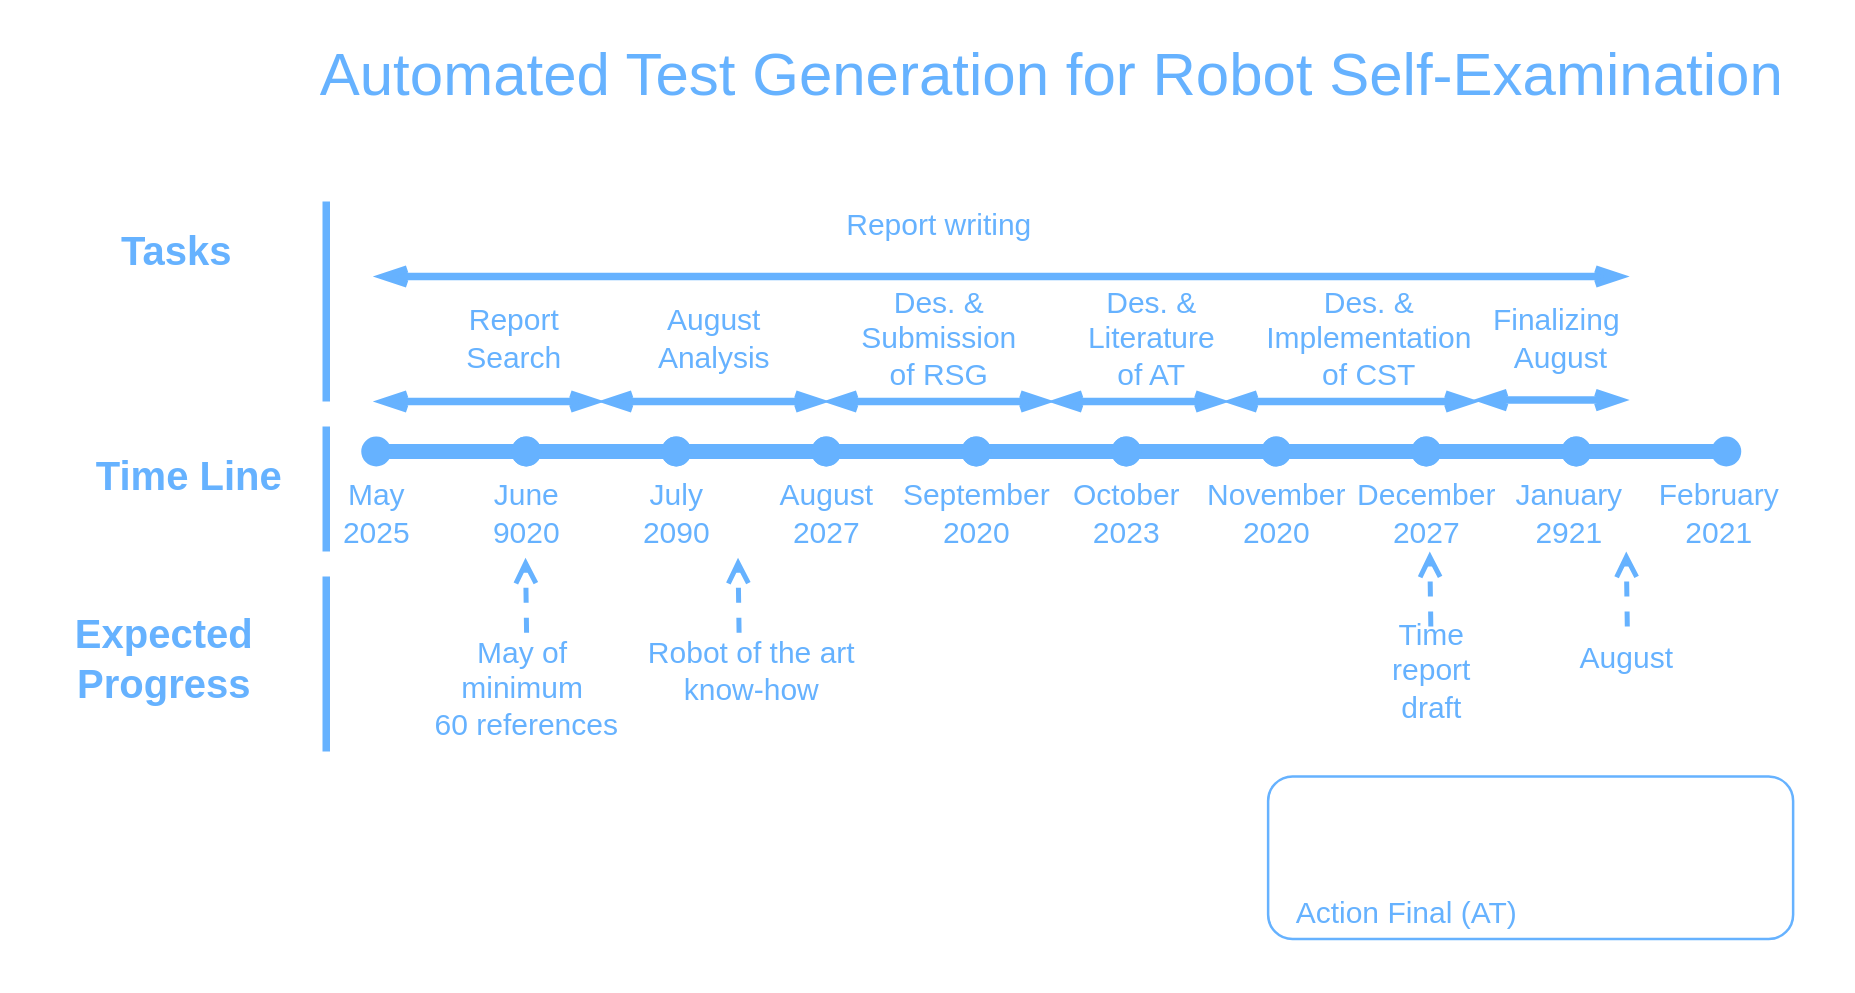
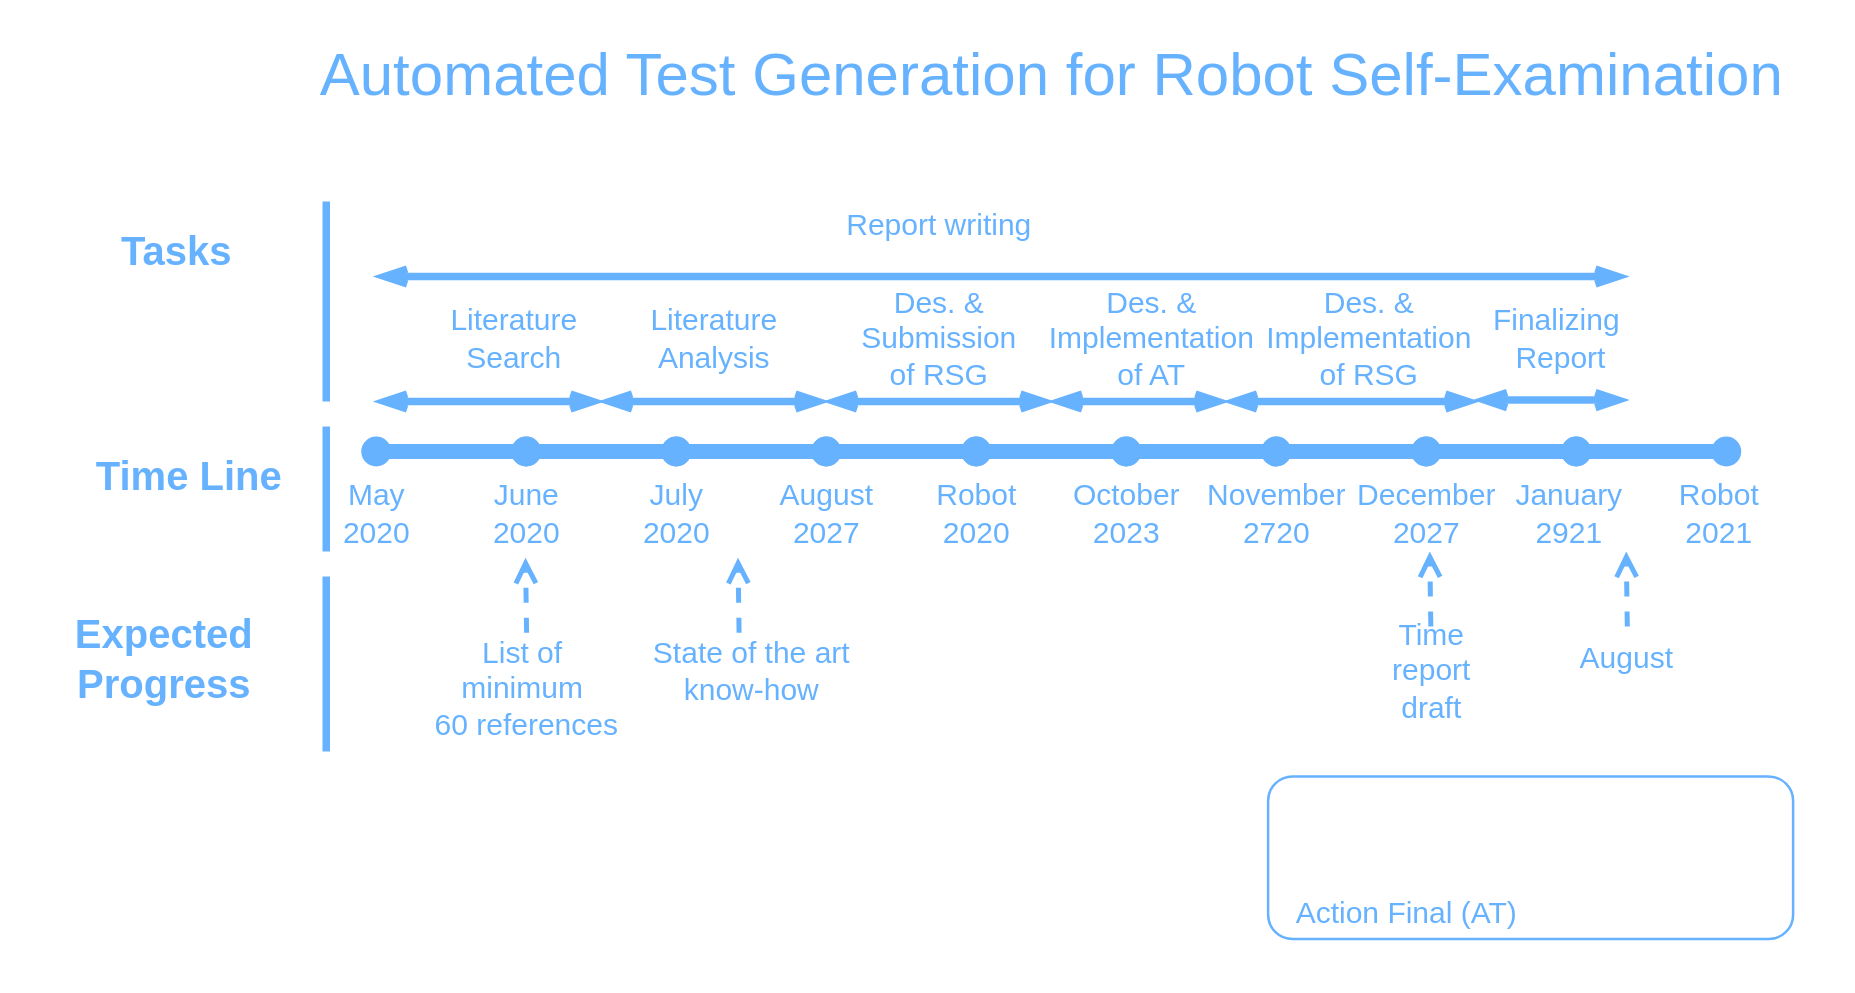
- <mxCell id="24" value="&lt;font color=&quot;#66b2ff&quot;&gt;Report &lt;br&gt;Search&lt;br&gt;&lt;/font&gt;" style="text;html=1;align=center;verticalAlign=middle;resizable=0;points=[];autosize=1;" parent="1" vertex="1"><mxGeometry x="170" y="120" width="70" height="30" as="geometry" /></mxCell>
+ <mxCell id="24" value="&lt;font color=&quot;#66b2ff&quot;&gt;Literature &lt;br&gt;Search&lt;br&gt;&lt;/font&gt;" style="text;html=1;align=center;verticalAlign=middle;resizable=0;points=[];autosize=1;" parent="1" vertex="1"><mxGeometry x="170" y="120" width="70" height="30" as="geometry" /></mxCell>
- <mxCell id="26" value="&lt;font color=&quot;#66b2ff&quot;&gt;August &lt;br&gt;Analysis&lt;br&gt;&lt;/font&gt;" style="text;html=1;align=center;verticalAlign=middle;resizable=0;points=[];autosize=1;" parent="1" vertex="1"><mxGeometry x="250" y="120" width="70" height="30" as="geometry" /></mxCell>
+ <mxCell id="26" value="&lt;font color=&quot;#66b2ff&quot;&gt;Literature &lt;br&gt;Analysis&lt;br&gt;&lt;/font&gt;" style="text;html=1;align=center;verticalAlign=middle;resizable=0;points=[];autosize=1;" parent="1" vertex="1"><mxGeometry x="250" y="120" width="70" height="30" as="geometry" /></mxCell>
- <mxCell id="33" value="&lt;font color=&quot;#66b2ff&quot;&gt;Des. &amp;amp; &lt;br&gt;Literature&lt;br&gt;of AT&lt;br&gt;&lt;/font&gt;" style="text;html=1;align=center;verticalAlign=middle;resizable=0;points=[];autosize=1;" parent="1" vertex="1"><mxGeometry x="410" y="110" width="100" height="50" as="geometry" /></mxCell>
+ <mxCell id="33" value="&lt;font color=&quot;#66b2ff&quot;&gt;Des. &amp;amp; &lt;br&gt;Implementation&lt;br&gt;of AT&lt;br&gt;&lt;/font&gt;" style="text;html=1;align=center;verticalAlign=middle;resizable=0;points=[];autosize=1;" parent="1" vertex="1"><mxGeometry x="410" y="110" width="100" height="50" as="geometry" /></mxCell>
- <mxCell id="34" value="&lt;font color=&quot;#66b2ff&quot;&gt;Des. &amp;amp; &lt;br&gt;Implementation&lt;br&gt;of CST&lt;br&gt;&lt;/font&gt;" style="text;html=1;align=center;verticalAlign=middle;resizable=0;points=[];autosize=1;" parent="1" vertex="1"><mxGeometry x="496.75" y="110" width="100" height="50" as="geometry" /></mxCell>
+ <mxCell id="34" value="&lt;font color=&quot;#66b2ff&quot;&gt;Des. &amp;amp; &lt;br&gt;Implementation&lt;br&gt;of RSG&lt;br&gt;&lt;/font&gt;" style="text;html=1;align=center;verticalAlign=middle;resizable=0;points=[];autosize=1;" parent="1" vertex="1"><mxGeometry x="496.75" y="110" width="100" height="50" as="geometry" /></mxCell>
- <mxCell id="32" value="&lt;font color=&quot;#66b2ff&quot;&gt;Finalizing&lt;br&gt;&amp;nbsp;August&lt;br&gt;&lt;/font&gt;" style="text;html=1;align=center;verticalAlign=middle;resizable=0;points=[];autosize=1;" parent="1" vertex="1"><mxGeometry x="586.75" y="120" width="70" height="30" as="geometry" /></mxCell>
+ <mxCell id="32" value="&lt;font color=&quot;#66b2ff&quot;&gt;Finalizing&lt;br&gt;&amp;nbsp;Report&lt;br&gt;&lt;/font&gt;" style="text;html=1;align=center;verticalAlign=middle;resizable=0;points=[];autosize=1;" parent="1" vertex="1"><mxGeometry x="586.75" y="120" width="70" height="30" as="geometry" /></mxCell>
- <mxCell id="11" value="&lt;font color=&quot;#66b2ff&quot;&gt;May&lt;br&gt;2025&lt;br&gt;&lt;/font&gt;" style="text;html=1;align=center;verticalAlign=middle;resizable=0;points=[];autosize=1;" parent="1" vertex="1"><mxGeometry x="130" y="190" width="40" height="30" as="geometry" /></mxCell>
+ <mxCell id="11" value="&lt;font color=&quot;#66b2ff&quot;&gt;May&lt;br&gt;2020&lt;br&gt;&lt;/font&gt;" style="text;html=1;align=center;verticalAlign=middle;resizable=0;points=[];autosize=1;" parent="1" vertex="1"><mxGeometry x="130" y="190" width="40" height="30" as="geometry" /></mxCell>
- <mxCell id="12" value="&lt;font color=&quot;#66b2ff&quot;&gt;June&lt;br&gt;9020&lt;br&gt;&lt;/font&gt;" style="text;html=1;align=center;verticalAlign=middle;resizable=0;points=[];autosize=1;" parent="1" vertex="1"><mxGeometry x="190" y="190" width="40" height="30" as="geometry" /></mxCell>
+ <mxCell id="12" value="&lt;font color=&quot;#66b2ff&quot;&gt;June&lt;br&gt;2020&lt;br&gt;&lt;/font&gt;" style="text;html=1;align=center;verticalAlign=middle;resizable=0;points=[];autosize=1;" parent="1" vertex="1"><mxGeometry x="190" y="190" width="40" height="30" as="geometry" /></mxCell>
- <mxCell id="13" value="&lt;font color=&quot;#66b2ff&quot;&gt;July&lt;br&gt;2090&lt;br&gt;&lt;/font&gt;" style="text;html=1;align=center;verticalAlign=middle;resizable=0;points=[];autosize=1;" parent="1" vertex="1"><mxGeometry x="250" y="190" width="40" height="30" as="geometry" /></mxCell>
+ <mxCell id="13" value="&lt;font color=&quot;#66b2ff&quot;&gt;July&lt;br&gt;2020&lt;br&gt;&lt;/font&gt;" style="text;html=1;align=center;verticalAlign=middle;resizable=0;points=[];autosize=1;" parent="1" vertex="1"><mxGeometry x="250" y="190" width="40" height="30" as="geometry" /></mxCell>
- <mxCell id="15" value="&lt;font color=&quot;#66b2ff&quot;&gt;September&lt;br&gt;2020&lt;br&gt;&lt;/font&gt;" style="text;html=1;align=center;verticalAlign=middle;resizable=0;points=[];autosize=1;" parent="1" vertex="1"><mxGeometry x="355" y="190" width="70" height="30" as="geometry" /></mxCell>
+ <mxCell id="15" value="&lt;font color=&quot;#66b2ff&quot;&gt;Robot&lt;br&gt;2020&lt;br&gt;&lt;/font&gt;" style="text;html=1;align=center;verticalAlign=middle;resizable=0;points=[];autosize=1;" parent="1" vertex="1"><mxGeometry x="355" y="190" width="70" height="30" as="geometry" /></mxCell>
- <mxCell id="17" value="&lt;font color=&quot;#66b2ff&quot;&gt;November&lt;br&gt;2020&lt;br&gt;&lt;/font&gt;" style="text;html=1;align=center;verticalAlign=middle;resizable=0;points=[];autosize=1;" parent="1" vertex="1"><mxGeometry x="475" y="190" width="70" height="30" as="geometry" /></mxCell>
+ <mxCell id="17" value="&lt;font color=&quot;#66b2ff&quot;&gt;November&lt;br&gt;2720&lt;br&gt;&lt;/font&gt;" style="text;html=1;align=center;verticalAlign=middle;resizable=0;points=[];autosize=1;" parent="1" vertex="1"><mxGeometry x="475" y="190" width="70" height="30" as="geometry" /></mxCell>
- <mxCell id="20" value="&lt;font color=&quot;#66b2ff&quot;&gt;February&lt;br&gt;2021&lt;br&gt;&lt;/font&gt;" style="text;html=1;align=center;verticalAlign=middle;resizable=0;points=[];autosize=1;" parent="1" vertex="1"><mxGeometry x="656.75" y="190" width="60" height="30" as="geometry" /></mxCell>
+ <mxCell id="20" value="&lt;font color=&quot;#66b2ff&quot;&gt;Robot&lt;br&gt;2021&lt;br&gt;&lt;/font&gt;" style="text;html=1;align=center;verticalAlign=middle;resizable=0;points=[];autosize=1;" parent="1" vertex="1"><mxGeometry x="656.75" y="190" width="60" height="30" as="geometry" /></mxCell>
- <mxCell id="44" value="&lt;font color=&quot;#66b2ff&quot;&gt;Robot of the art&lt;br&gt;know-how&lt;br&gt;&lt;/font&gt;" style="text;html=1;align=center;verticalAlign=middle;resizable=0;points=[];autosize=1;" parent="1" vertex="1"><mxGeometry x="255" y="252.5" width="90" height="30" as="geometry" /></mxCell>
+ <mxCell id="44" value="&lt;font color=&quot;#66b2ff&quot;&gt;State of the art&lt;br&gt;know-how&lt;br&gt;&lt;/font&gt;" style="text;html=1;align=center;verticalAlign=middle;resizable=0;points=[];autosize=1;" parent="1" vertex="1"><mxGeometry x="255" y="252.5" width="90" height="30" as="geometry" /></mxCell>
- <mxCell id="42" value="&lt;font color=&quot;#66b2ff&quot;&gt;May of&amp;nbsp;&lt;br&gt;minimum&amp;nbsp;&lt;br&gt;60 references&lt;br&gt;&lt;/font&gt;" style="text;html=1;align=center;verticalAlign=middle;resizable=0;points=[];autosize=1;" parent="1" vertex="1"><mxGeometry x="165" y="250" width="90" height="50" as="geometry" /></mxCell>
+ <mxCell id="42" value="&lt;font color=&quot;#66b2ff&quot;&gt;List of&amp;nbsp;&lt;br&gt;minimum&amp;nbsp;&lt;br&gt;60 references&lt;br&gt;&lt;/font&gt;" style="text;html=1;align=center;verticalAlign=middle;resizable=0;points=[];autosize=1;" parent="1" vertex="1"><mxGeometry x="165" y="250" width="90" height="50" as="geometry" /></mxCell>
